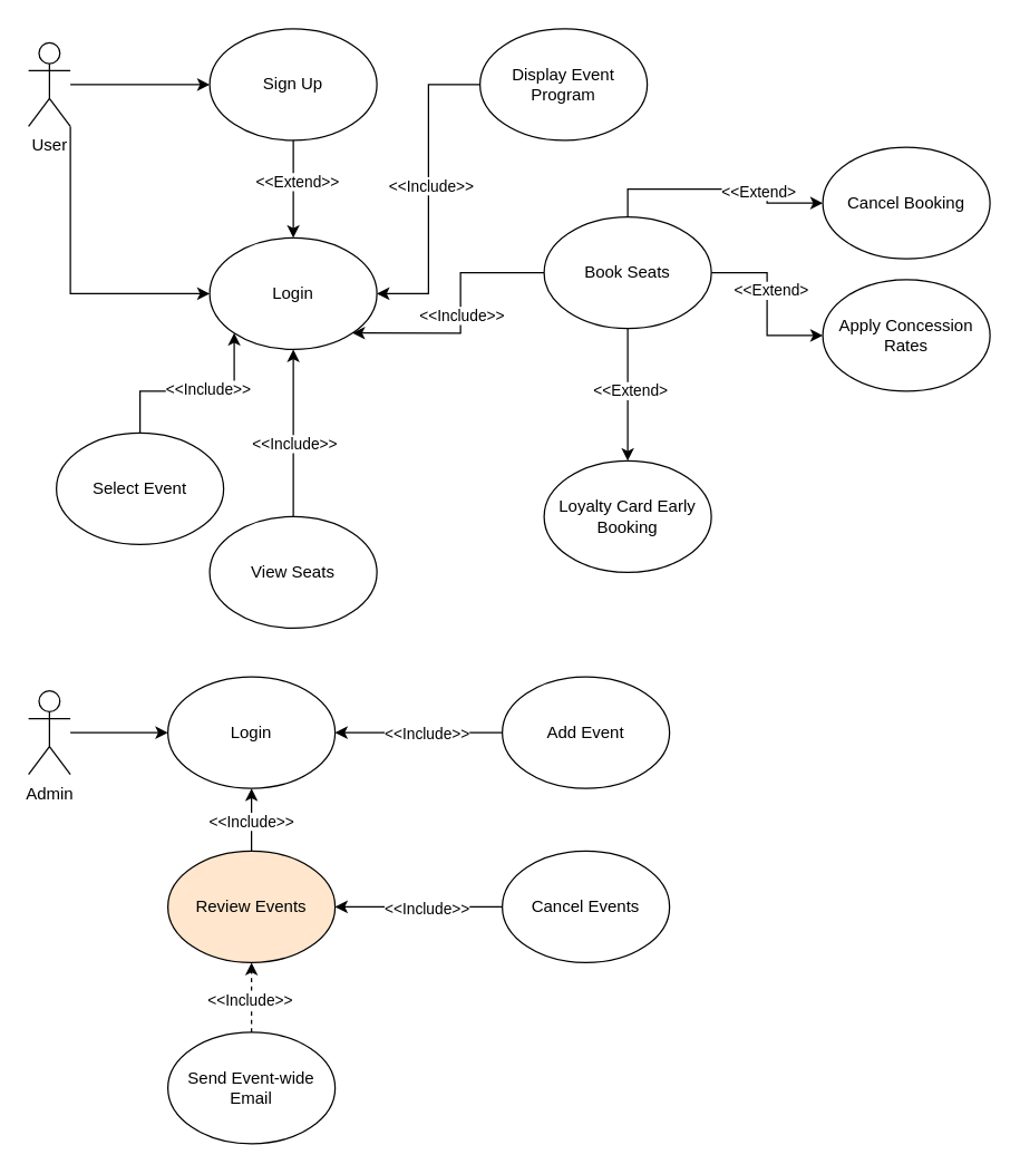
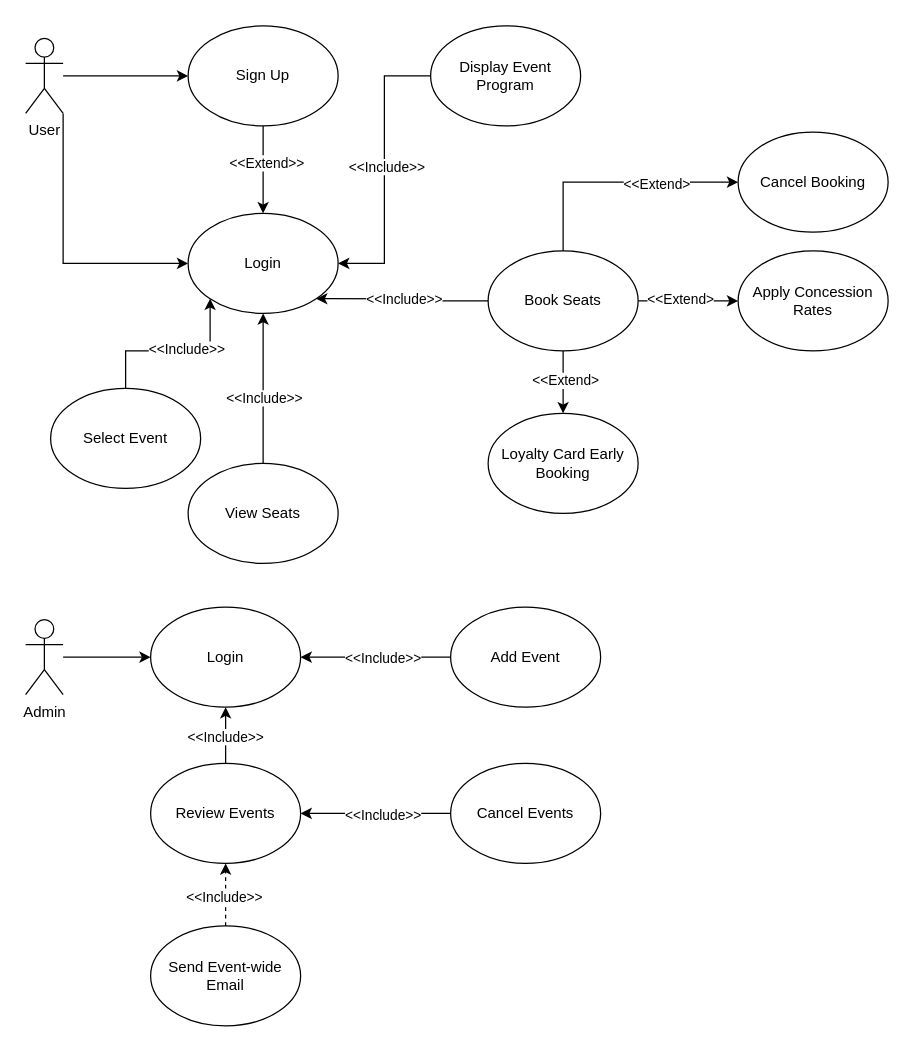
- <mxCell id="13" value="Book Seats" style="ellipse;whiteSpace=wrap;html=1;" vertex="1" parent="1"><mxGeometry x="390" y="155" width="120" height="80" as="geometry" /></mxCell>
+ <mxCell id="13" value="Book Seats" style="ellipse;whiteSpace=wrap;html=1;" vertex="1" parent="1"><mxGeometry x="390" y="200" width="120" height="80" as="geometry" /></mxCell>
- <mxCell id="41" value="Review Events" style="ellipse;whiteSpace=wrap;html=1;fillColor=#ffe6cc;" vertex="1" parent="1"><mxGeometry x="120" y="610" width="120" height="80" as="geometry" /></mxCell>
+ <mxCell id="41" value="Review Events" style="ellipse;whiteSpace=wrap;html=1;" vertex="1" parent="1"><mxGeometry x="120" y="610" width="120" height="80" as="geometry" /></mxCell>
